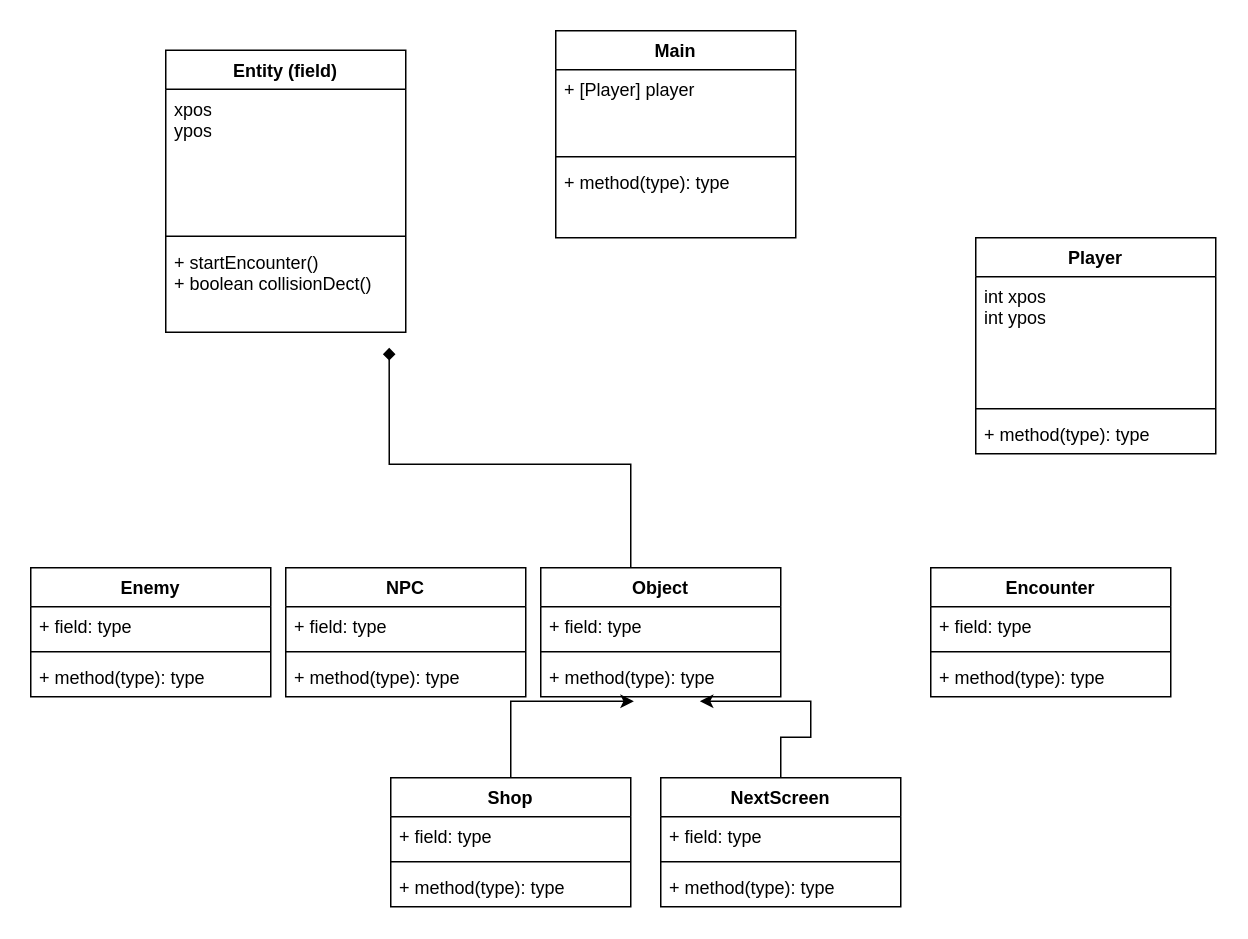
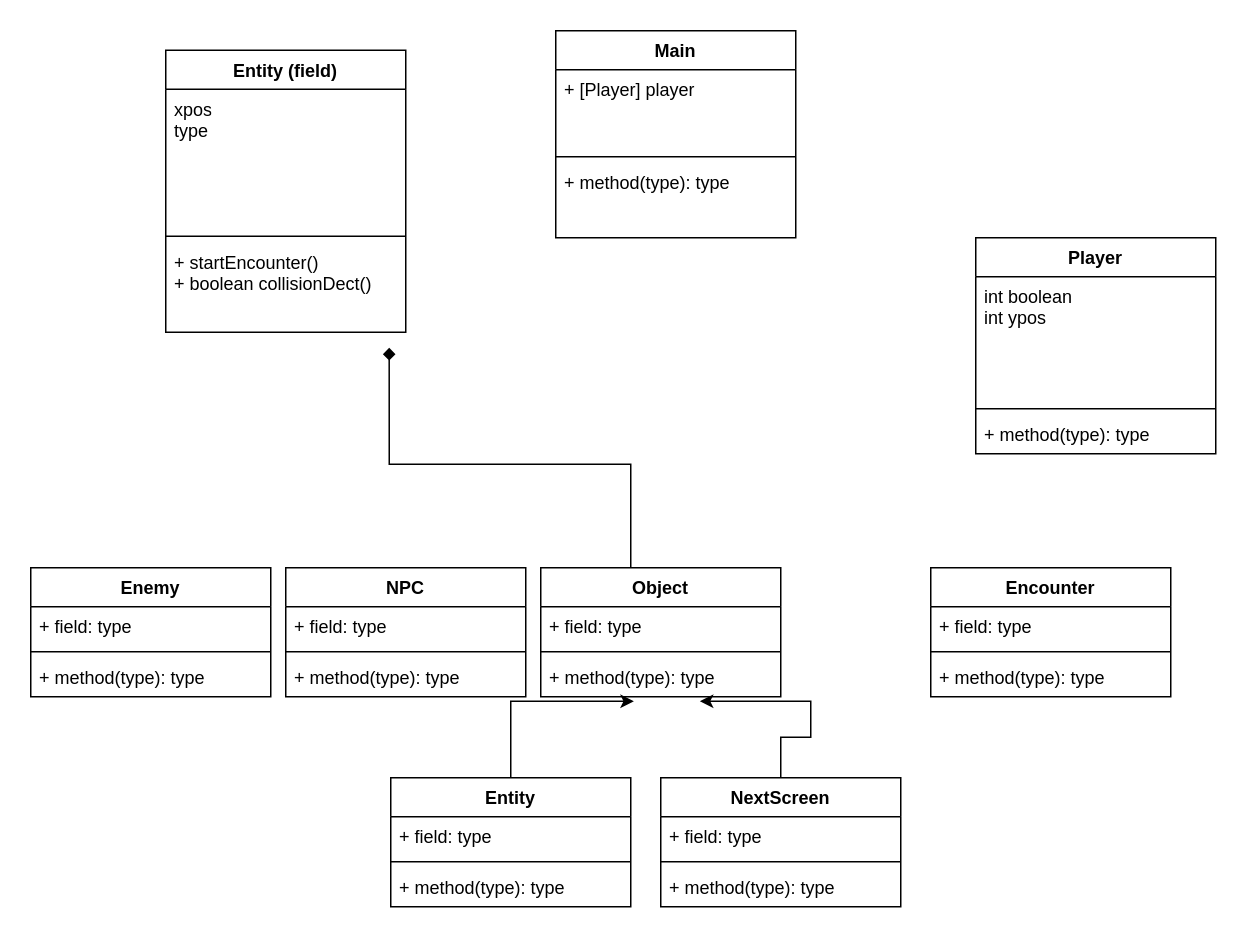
- <mxCell id="3" value="xpos&lt;br&gt;ypos&lt;br&gt;" style="text;strokeColor=none;fillColor=none;align=left;verticalAlign=top;spacingLeft=4;spacingRight=4;overflow=hidden;rotatable=0;points=[[0,0.5],[1,0.5]];portConstraint=eastwest;whiteSpace=wrap;html=1;" vertex="1" parent="2"><mxGeometry y="26" width="160" height="94" as="geometry" /></mxCell>
+ <mxCell id="3" value="xpos&lt;br&gt;type&lt;br&gt;" style="text;strokeColor=none;fillColor=none;align=left;verticalAlign=top;spacingLeft=4;spacingRight=4;overflow=hidden;rotatable=0;points=[[0,0.5],[1,0.5]];portConstraint=eastwest;whiteSpace=wrap;html=1;" vertex="1" parent="2"><mxGeometry y="26" width="160" height="94" as="geometry" /></mxCell>
- <mxCell id="23" value="int xpos&lt;br&gt;int ypos&lt;br&gt;" style="text;strokeColor=none;fillColor=none;align=left;verticalAlign=top;spacingLeft=4;spacingRight=4;overflow=hidden;rotatable=0;points=[[0,0.5],[1,0.5]];portConstraint=eastwest;whiteSpace=wrap;html=1;" vertex="1" parent="22"><mxGeometry y="26" width="160" height="84" as="geometry" /></mxCell>
+ <mxCell id="23" value="int boolean&lt;br&gt;int ypos&lt;br&gt;" style="text;strokeColor=none;fillColor=none;align=left;verticalAlign=top;spacingLeft=4;spacingRight=4;overflow=hidden;rotatable=0;points=[[0,0.5],[1,0.5]];portConstraint=eastwest;whiteSpace=wrap;html=1;" vertex="1" parent="22"><mxGeometry y="26" width="160" height="84" as="geometry" /></mxCell>
- <mxCell id="35" value="Shop" style="swimlane;fontStyle=1;align=center;verticalAlign=top;childLayout=stackLayout;horizontal=1;startSize=26;horizontalStack=0;resizeParent=1;resizeParentMax=0;resizeLast=0;collapsible=1;marginBottom=0;whiteSpace=wrap;html=1;" vertex="1" parent="1"><mxGeometry x="260" y="518" width="160" height="86" as="geometry" /></mxCell>
+ <mxCell id="35" value="Entity" style="swimlane;fontStyle=1;align=center;verticalAlign=top;childLayout=stackLayout;horizontal=1;startSize=26;horizontalStack=0;resizeParent=1;resizeParentMax=0;resizeLast=0;collapsible=1;marginBottom=0;whiteSpace=wrap;html=1;" vertex="1" parent="1"><mxGeometry x="260" y="518" width="160" height="86" as="geometry" /></mxCell>
